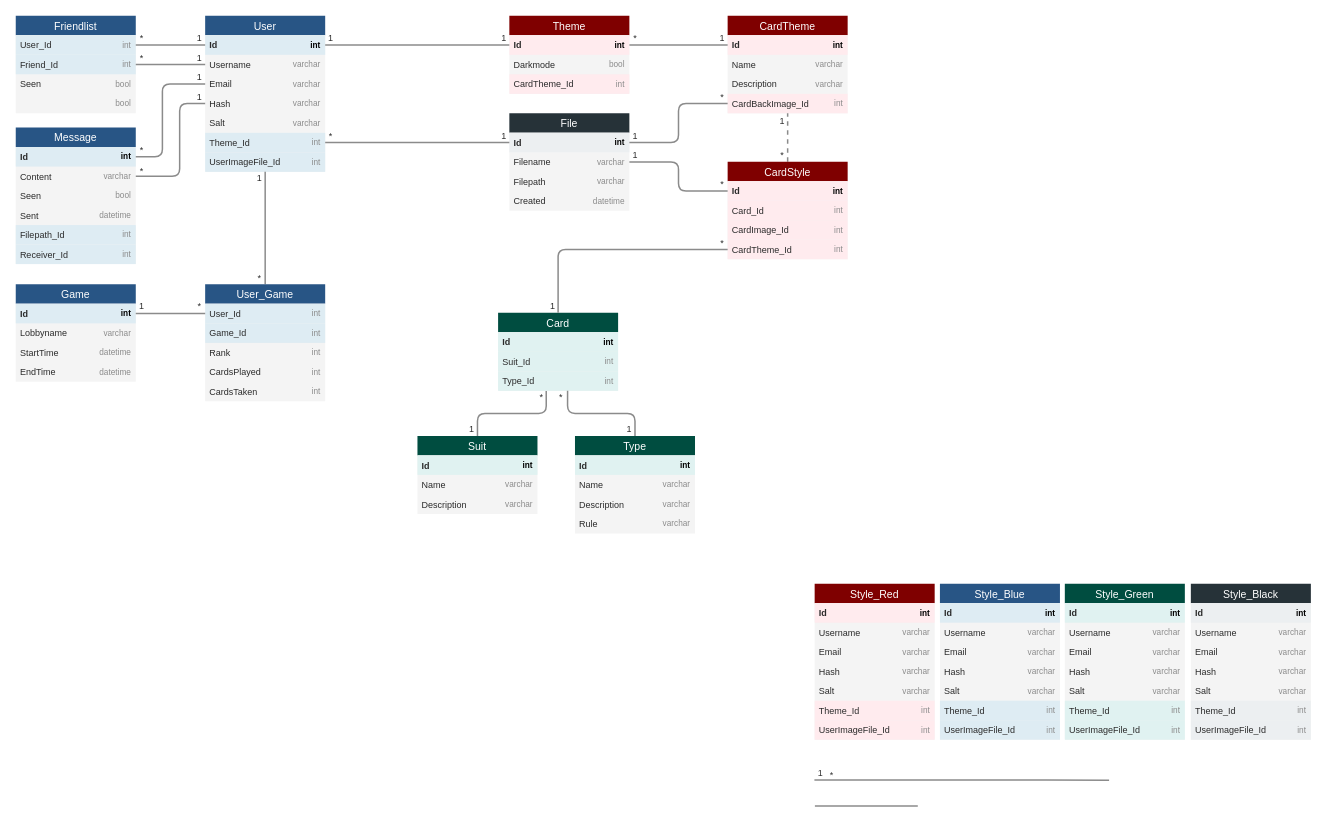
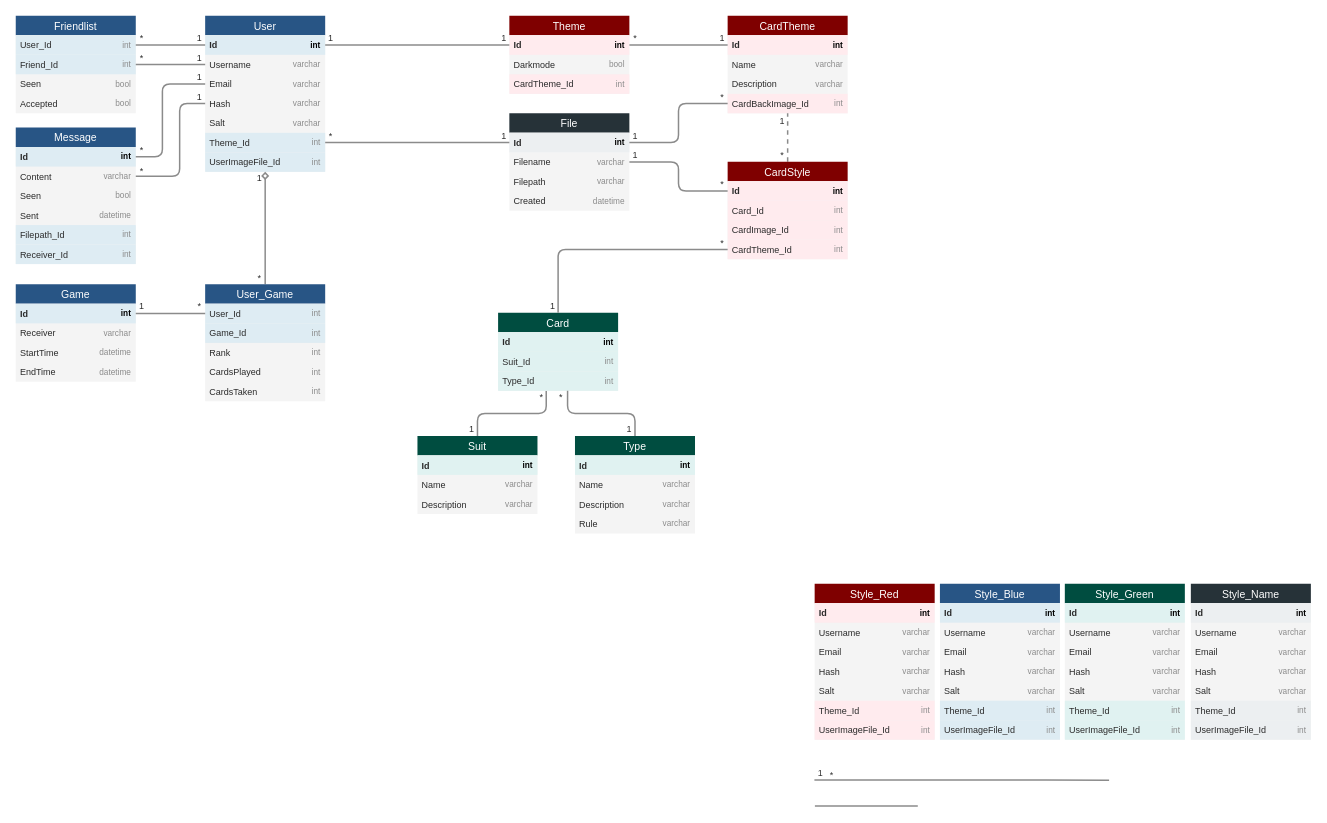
+ <mxCell id="25" value="Accepted" style="shape=partialRectangle;top=0;left=0;bottom=0;right=0;fillColor=none;align=left;verticalAlign=top;spacingLeft=4;spacingRight=4;overflow=hidden;rotatable=0;points=[];portConstraint=eastwest;part=1;fontSize=12;fontColor=#2B2B2B;fontStyle=0" vertex="1" connectable="0" parent="24"><mxGeometry width="123" height="26" as="geometry" /></mxCell>
- <mxCell id="53" style="edgeStyle=orthogonalEdgeStyle;rounded=1;orthogonalLoop=1;jettySize=auto;html=1;exitX=0.5;exitY=0;exitDx=0;exitDy=0;endArrow=none;endFill=0;strokeColor=#8B8B8B;strokeWidth=2;" parent="1" source="54" target="2" edge="1"><mxGeometry relative="1" as="geometry" /></mxCell>
+ <mxCell id="53" style="edgeStyle=orthogonalEdgeStyle;rounded=1;orthogonalLoop=1;jettySize=auto;html=1;exitX=0.5;exitY=0;exitDx=0;exitDy=0;endArrow=diamond;endFill=0;strokeColor=#8B8B8B;strokeWidth=2;" parent="1" source="54" target="2" edge="1"><mxGeometry relative="1" as="geometry" /></mxCell>
- <mxCell id="48" value="Lobbyname" style="shape=partialRectangle;top=0;left=0;bottom=0;right=0;fillColor=none;align=left;verticalAlign=top;spacingLeft=4;spacingRight=4;overflow=hidden;rotatable=0;points=[];portConstraint=eastwest;part=1;fontSize=12;fontColor=#2B2B2B;fontStyle=0" vertex="1" connectable="0" parent="47"><mxGeometry width="123" height="26" as="geometry" /></mxCell>
+ <mxCell id="48" value="Receiver" style="shape=partialRectangle;top=0;left=0;bottom=0;right=0;fillColor=none;align=left;verticalAlign=top;spacingLeft=4;spacingRight=4;overflow=hidden;rotatable=0;points=[];portConstraint=eastwest;part=1;fontSize=12;fontColor=#2B2B2B;fontStyle=0" vertex="1" connectable="0" parent="47"><mxGeometry width="123" height="26" as="geometry" /></mxCell>
- <mxCell id="159" value="Style_Black" style="swimlane;fontStyle=0;childLayout=stackLayout;horizontal=1;startSize=26;fillColor=#263238;horizontalStack=0;resizeParent=1;resizeParentMax=0;resizeLast=0;collapsible=0;marginBottom=0;swimlaneFillColor=#F4F4F4;align=center;fontSize=14;strokeColor=none;labelBackgroundColor=none;fontColor=#FFFFFF;swimlaneLine=1;glass=0;rounded=0;comic=0;shadow=0;fontFamily=Helvetica;" vertex="1" parent="1"><mxGeometry x="1587" y="777.5" width="160" height="208" as="geometry"><mxRectangle x="370" y="250" width="61" height="26" as="alternateBounds" /></mxGeometry></mxCell>
+ <mxCell id="159" value="Style_Name" style="swimlane;fontStyle=0;childLayout=stackLayout;horizontal=1;startSize=26;fillColor=#263238;horizontalStack=0;resizeParent=1;resizeParentMax=0;resizeLast=0;collapsible=0;marginBottom=0;swimlaneFillColor=#F4F4F4;align=center;fontSize=14;strokeColor=none;labelBackgroundColor=none;fontColor=#FFFFFF;swimlaneLine=1;glass=0;rounded=0;comic=0;shadow=0;fontFamily=Helvetica;" vertex="1" parent="1"><mxGeometry x="1587" y="777.5" width="160" height="208" as="geometry"><mxRectangle x="370" y="250" width="61" height="26" as="alternateBounds" /></mxGeometry></mxCell>
